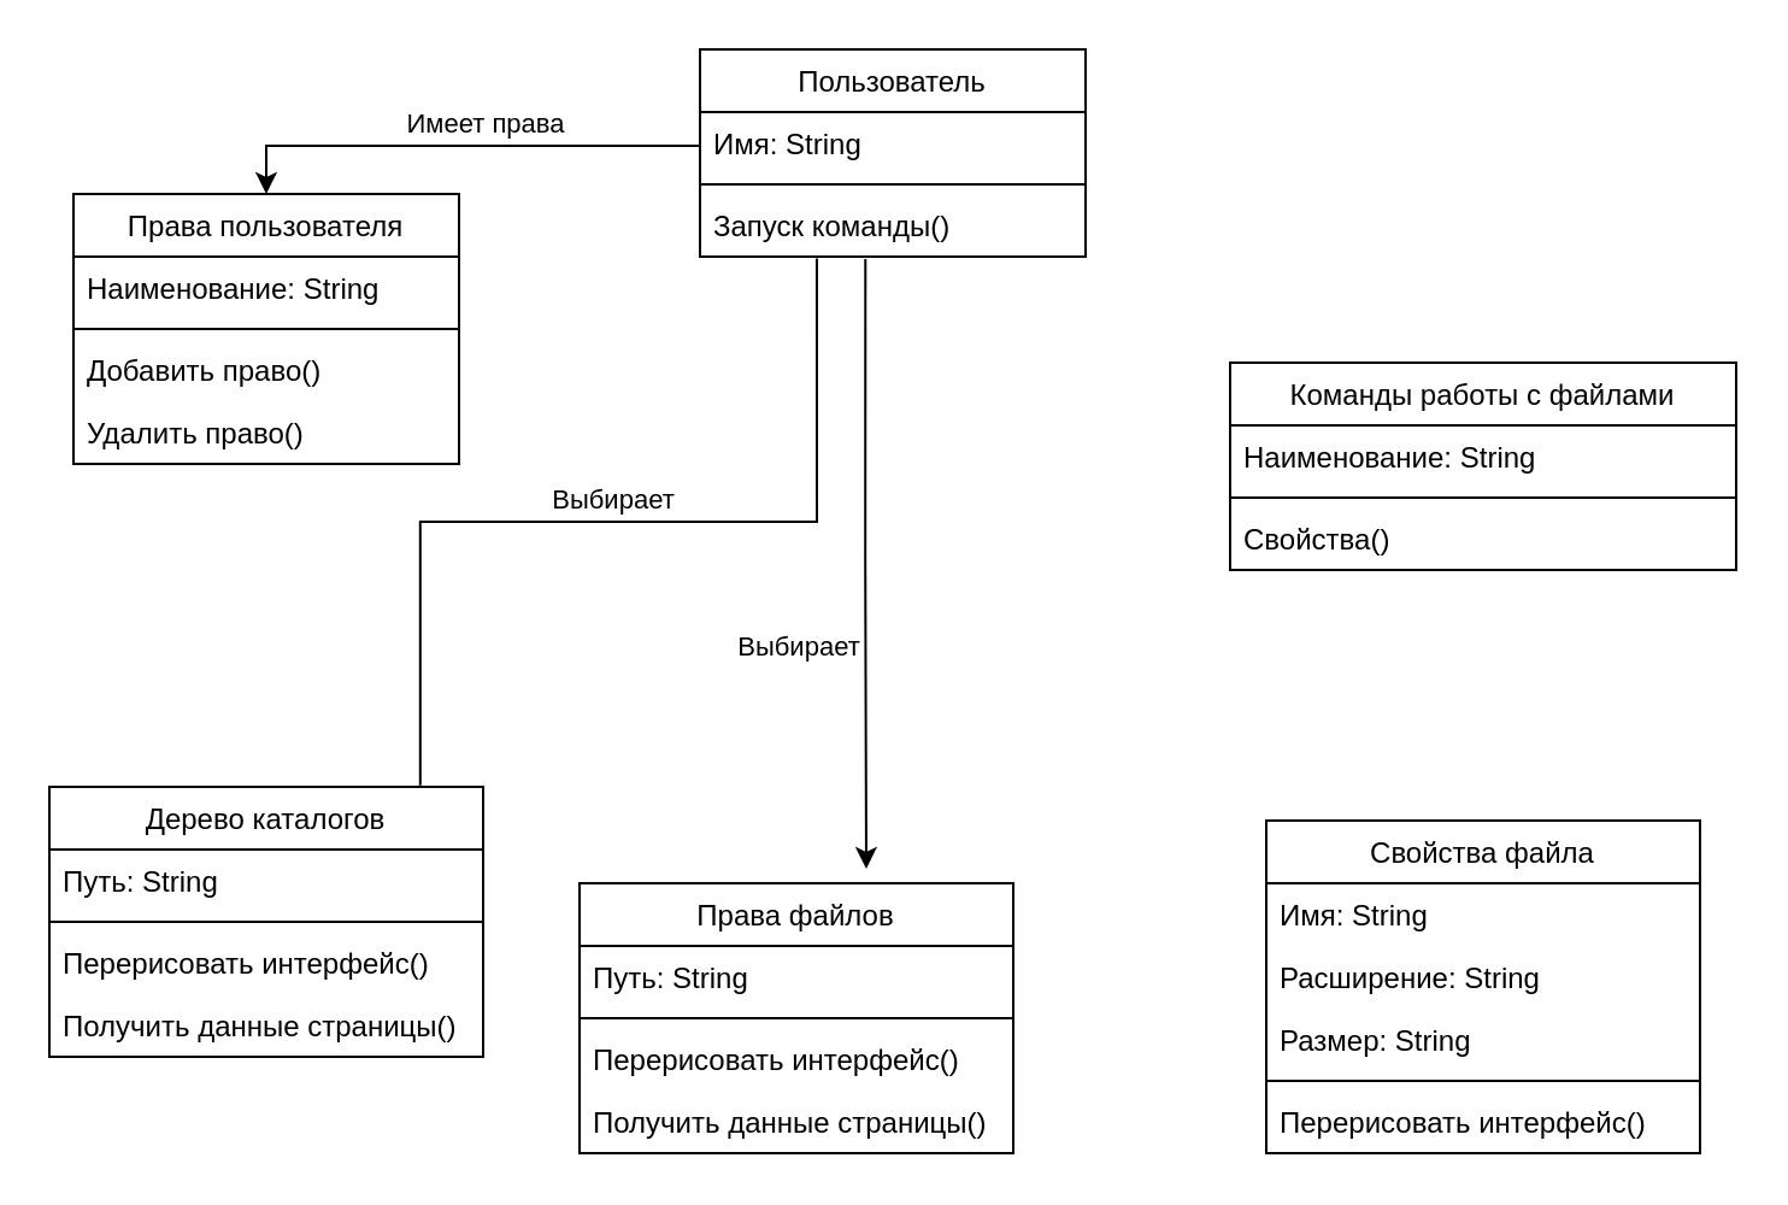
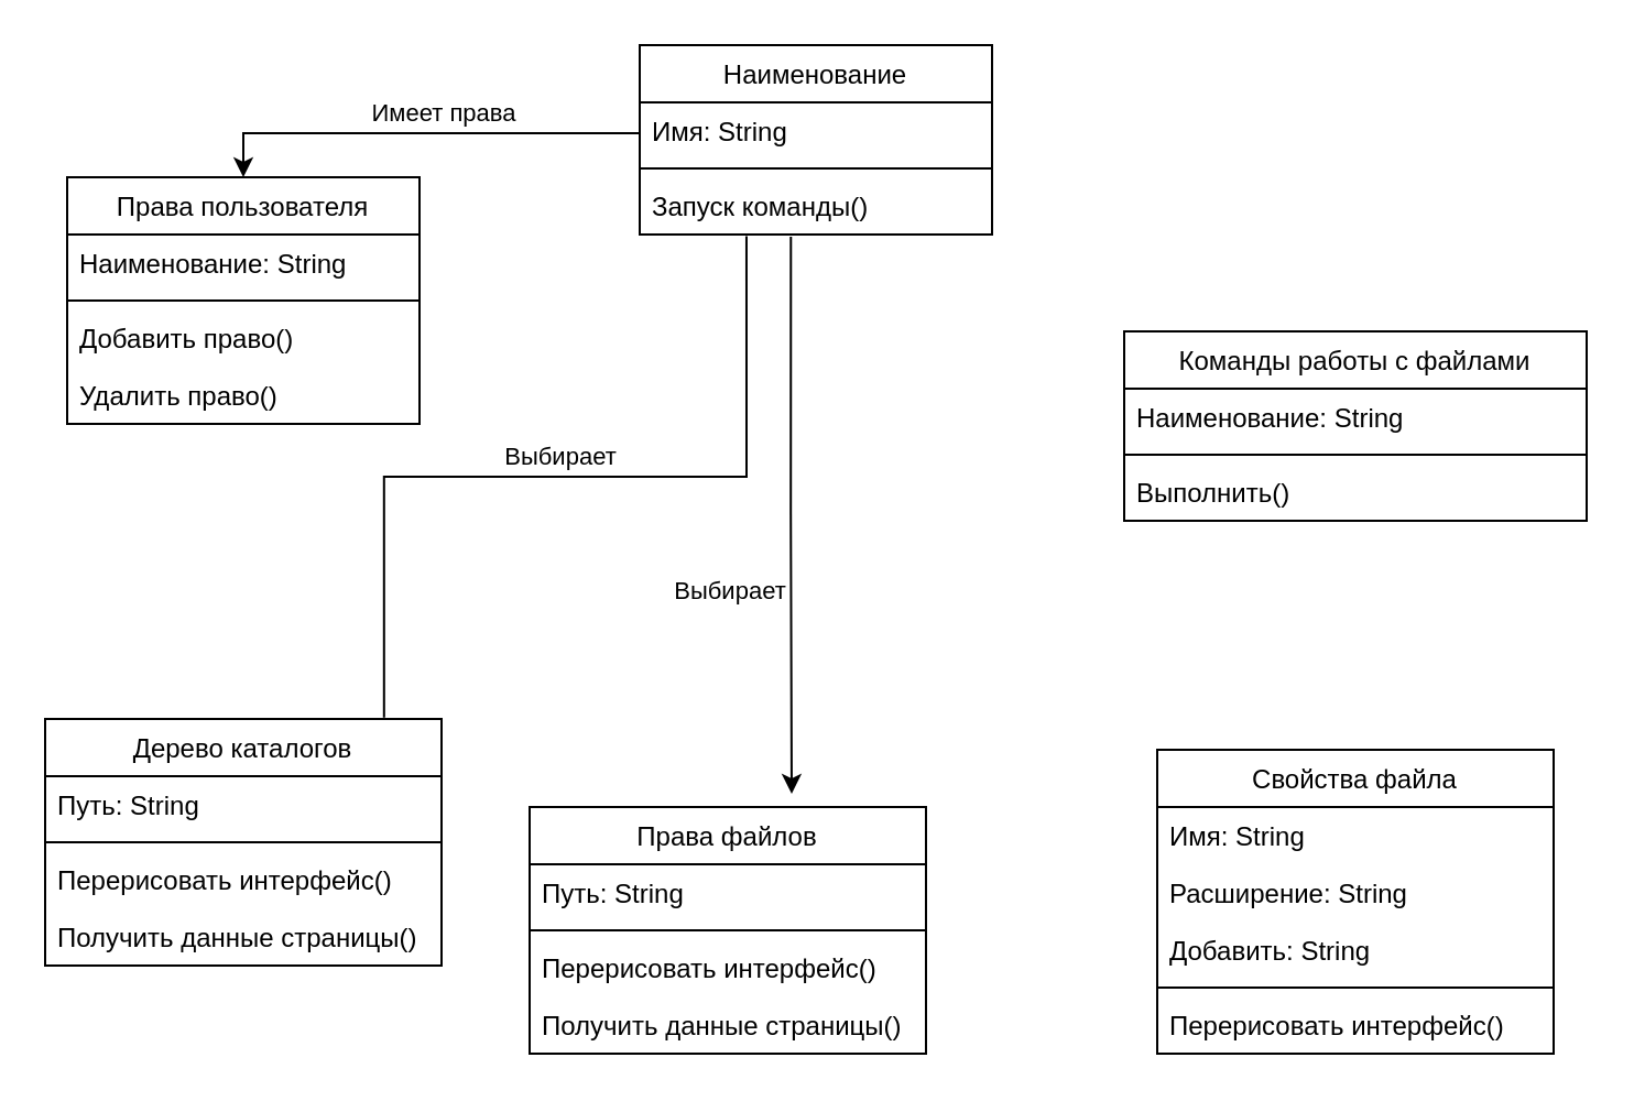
- <mxCell id="2" value="Пользователь" style="swimlane;fontStyle=0;align=center;verticalAlign=top;childLayout=stackLayout;horizontal=1;startSize=26;horizontalStack=0;resizeParent=1;resizeLast=0;collapsible=1;marginBottom=0;rounded=0;shadow=0;strokeWidth=1;" parent="1" vertex="1"><mxGeometry x="290" y="20" width="160" height="86" as="geometry"><mxRectangle x="230" y="140" width="160" height="26" as="alternateBounds" /></mxGeometry></mxCell>
+ <mxCell id="2" value="Наименование" style="swimlane;fontStyle=0;align=center;verticalAlign=top;childLayout=stackLayout;horizontal=1;startSize=26;horizontalStack=0;resizeParent=1;resizeLast=0;collapsible=1;marginBottom=0;rounded=0;shadow=0;strokeWidth=1;" parent="1" vertex="1"><mxGeometry x="290" y="20" width="160" height="86" as="geometry"><mxRectangle x="230" y="140" width="160" height="26" as="alternateBounds" /></mxGeometry></mxCell>
- <mxCell id="11" value="Свойства()" style="text;align=left;verticalAlign=top;spacingLeft=4;spacingRight=4;overflow=hidden;rotatable=0;points=[[0,0.5],[1,0.5]];portConstraint=eastwest;" parent="8" vertex="1"><mxGeometry y="60" width="210" height="26" as="geometry" /></mxCell>
+ <mxCell id="11" value="Выполнить()" style="text;align=left;verticalAlign=top;spacingLeft=4;spacingRight=4;overflow=hidden;rotatable=0;points=[[0,0.5],[1,0.5]];portConstraint=eastwest;" parent="8" vertex="1"><mxGeometry y="60" width="210" height="26" as="geometry" /></mxCell>
- <mxCell id="30" value="Размер: String" style="text;align=left;verticalAlign=top;spacingLeft=4;spacingRight=4;overflow=hidden;rotatable=0;points=[[0,0.5],[1,0.5]];portConstraint=eastwest;" vertex="1" parent="27"><mxGeometry y="78" width="180" height="26" as="geometry" /></mxCell>
+ <mxCell id="30" value="Добавить: String" style="text;align=left;verticalAlign=top;spacingLeft=4;spacingRight=4;overflow=hidden;rotatable=0;points=[[0,0.5],[1,0.5]];portConstraint=eastwest;" vertex="1" parent="27"><mxGeometry y="78" width="180" height="26" as="geometry" /></mxCell>
